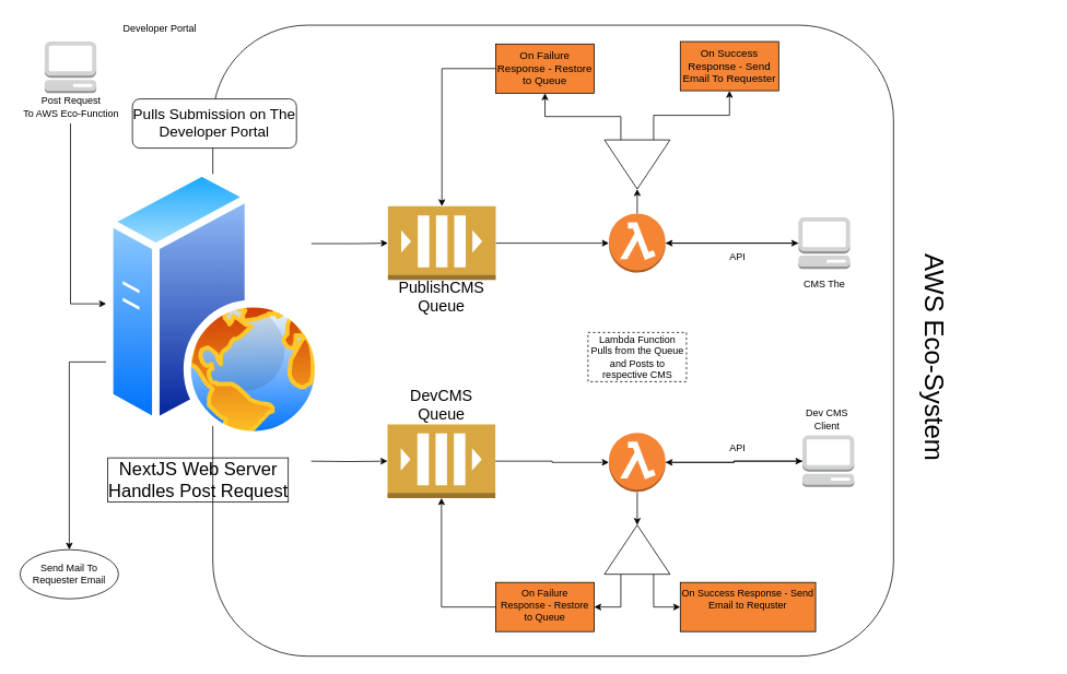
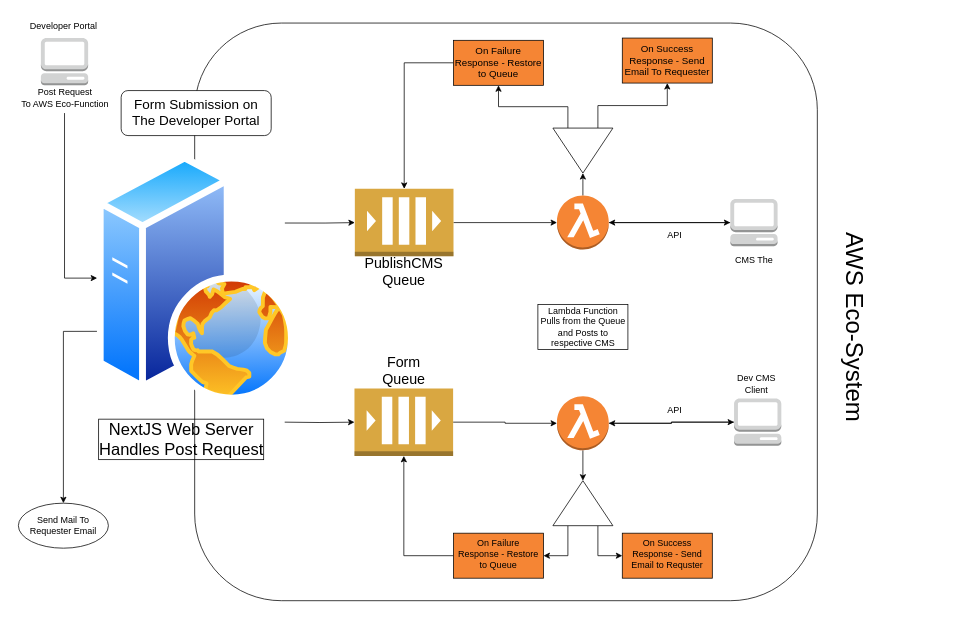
- <mxCell id="3" value="Developer Portal" style="text;html=1;align=center;verticalAlign=middle;resizable=0;points=[];autosize=1;strokeColor=none;fillColor=none;" vertex="1" parent="1"><mxGeometry x="139" y="20" width="110" height="30" as="geometry" /></mxCell>
+ <mxCell id="3" value="Developer Portal" style="text;html=1;align=center;verticalAlign=middle;resizable=0;points=[];autosize=1;strokeColor=none;fillColor=none;" vertex="1" parent="1"><mxGeometry x="29" y="20" width="110" height="30" as="geometry" /></mxCell>
- <mxCell id="13" value="Pulls Submission on The Developer Portal" style="rounded=1;whiteSpace=wrap;html=1;fontSize=18;" vertex="1" parent="1"><mxGeometry x="161" y="120" width="200" height="60" as="geometry" /></mxCell>
+ <mxCell id="13" value="Form Submission on The Developer Portal" style="rounded=1;whiteSpace=wrap;html=1;fontSize=18;" vertex="1" parent="1"><mxGeometry x="161" y="120" width="200" height="60" as="geometry" /></mxCell>
- <mxCell id="33" value="Lambda Function Pulls from the Queue and Posts to respective CMS" style="rounded=0;whiteSpace=wrap;html=1;dashed=1;" vertex="1" parent="1"><mxGeometry x="716.5" y="405" width="120" height="60" as="geometry" /></mxCell>
+ <mxCell id="33" value="Lambda Function Pulls from the Queue and Posts to respective CMS" style="rounded=0;whiteSpace=wrap;html=1;" vertex="1" parent="1"><mxGeometry x="716.5" y="405" width="120" height="60" as="geometry" /></mxCell>
- <mxCell id="18" value="DevCMS Queue" style="text;html=1;strokeColor=none;fillColor=none;align=center;verticalAlign=middle;whiteSpace=wrap;rounded=0;fontSize=19;" vertex="1" parent="1"><mxGeometry x="507.75" y="479" width="60" height="30" as="geometry" /></mxCell>
+ <mxCell id="18" value="Form Queue" style="text;html=1;strokeColor=none;fillColor=none;align=center;verticalAlign=middle;whiteSpace=wrap;rounded=0;fontSize=19;" vertex="1" parent="1"><mxGeometry x="507.75" y="479" width="60" height="30" as="geometry" /></mxCell>
- <mxCell id="32" value="On Success Response - Send Email to Requster" style="whiteSpace=wrap;html=1;verticalAlign=top;fillColor=#F58534;dashed=0;gradientColor=none;" vertex="1" parent="1"><mxGeometry x="829" y="710" width="165" height="60" as="geometry" /></mxCell>
+ <mxCell id="32" value="On Success Response - Send Email to Requster" style="whiteSpace=wrap;html=1;verticalAlign=top;fillColor=#F58534;dashed=0;gradientColor=none;" vertex="1" parent="1"><mxGeometry x="829" y="710" width="120" height="60" as="geometry" /></mxCell>
